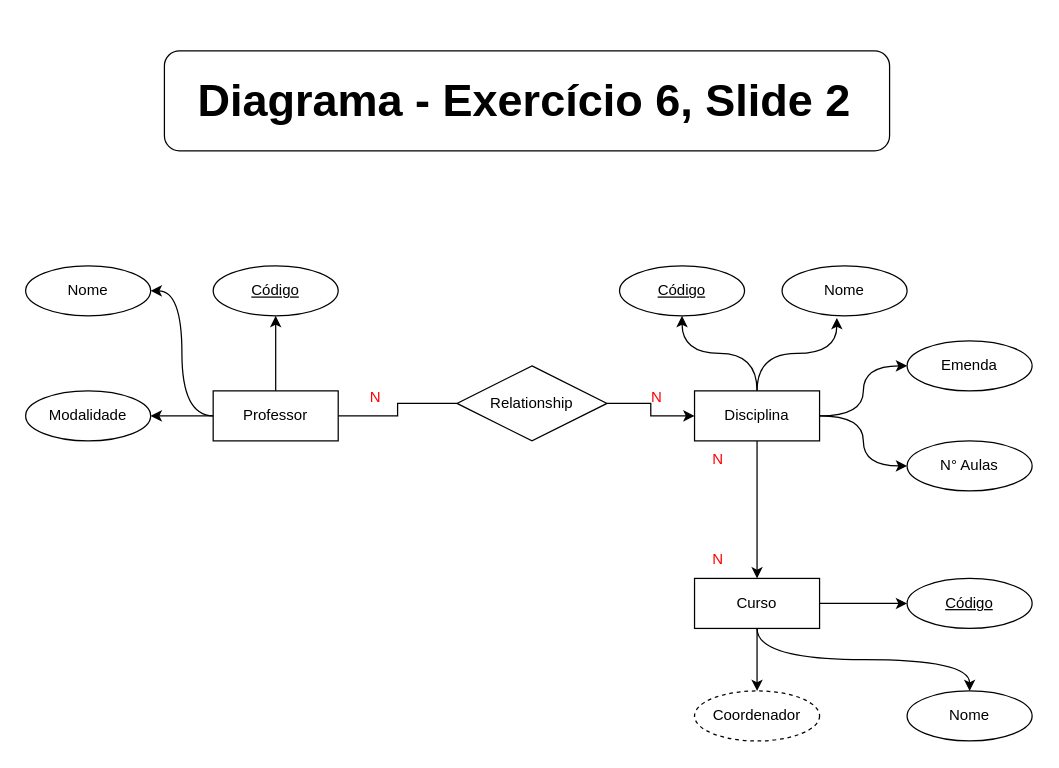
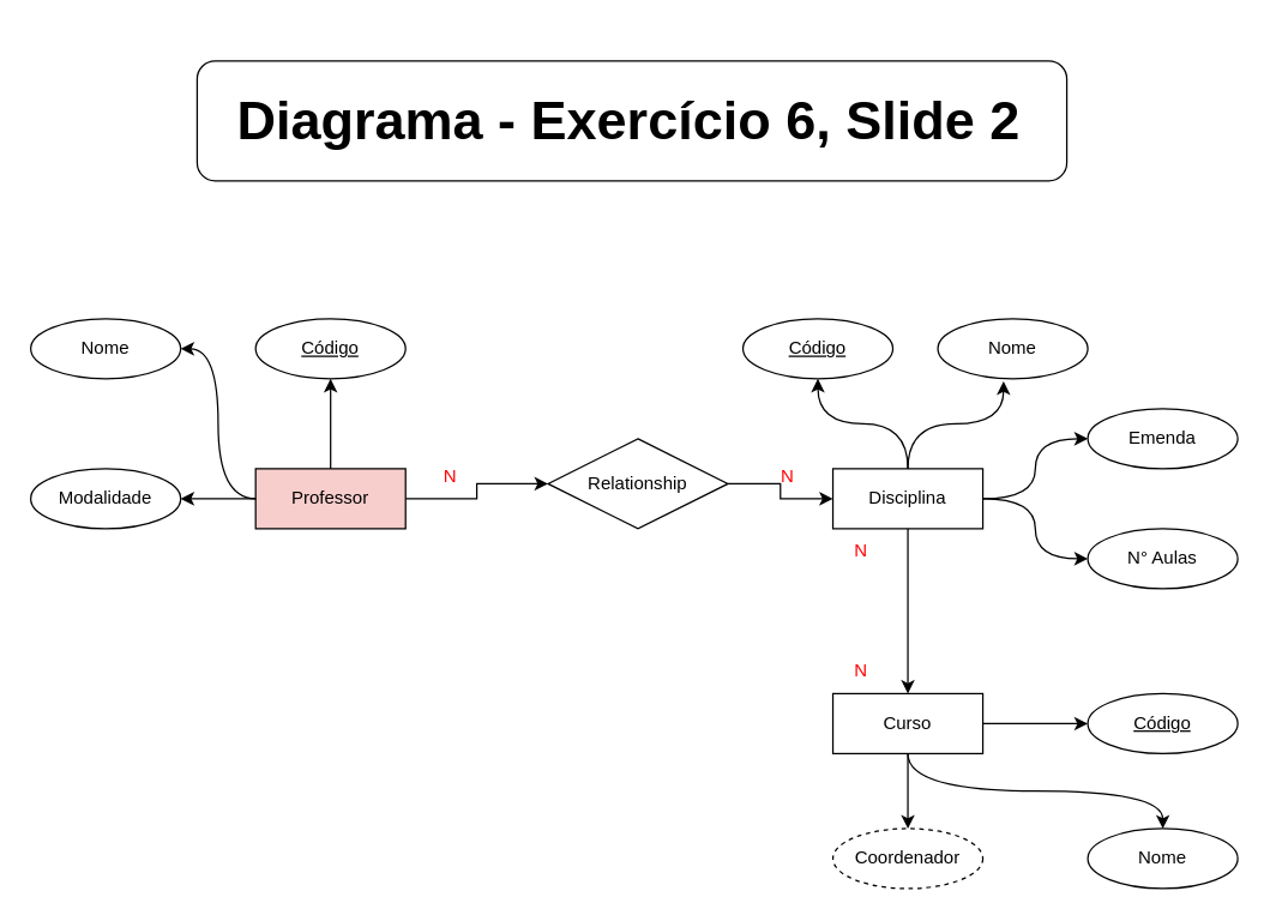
- <mxCell id="8" style="edgeStyle=orthogonalEdgeStyle;rounded=0;orthogonalLoop=1;jettySize=auto;html=1;entryX=0;entryY=0.5;entryDx=0;entryDy=0;endArrow=none;" parent="1" source="12" target="28" edge="1"><mxGeometry relative="1" as="geometry" /></mxCell>
+ <mxCell id="8" style="edgeStyle=orthogonalEdgeStyle;rounded=0;orthogonalLoop=1;jettySize=auto;html=1;entryX=0;entryY=0.5;entryDx=0;entryDy=0;" parent="1" source="12" target="28" edge="1"><mxGeometry relative="1" as="geometry" /></mxCell>
- <mxCell id="12" value="Professor" style="whiteSpace=wrap;html=1;align=center;" parent="1" vertex="1"><mxGeometry x="170" y="312" width="100" height="40" as="geometry" /></mxCell>
+ <mxCell id="12" value="Professor" style="whiteSpace=wrap;html=1;align=center;fillColor=#f8cecc;" parent="1" vertex="1"><mxGeometry x="170" y="312" width="100" height="40" as="geometry" /></mxCell>
